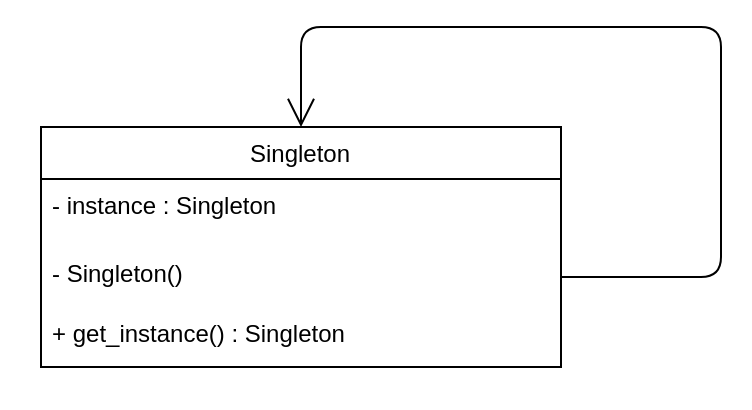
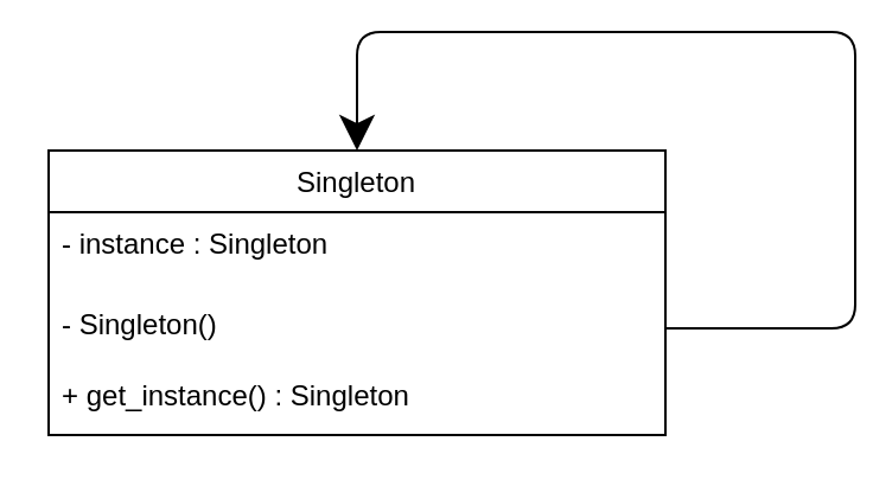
- <mxCell id="6" value="" style="endArrow=open;endFill=1;endSize=12;html=1;entryX=0.5;entryY=0;entryDx=0;entryDy=0;exitX=1;exitY=0.5;exitDx=0;exitDy=0;" parent="2" source="4" target="2" edge="1"><mxGeometry width="160" relative="1" as="geometry"><mxPoint x="280" y="140" as="sourcePoint" /><mxPoint x="110" y="-40" as="targetPoint" /><Array as="points"><mxPoint x="340" y="75" /><mxPoint x="340" y="-50" /><mxPoint x="130" y="-50" /></Array></mxGeometry></mxCell>
+ <mxCell id="6" value="" style="endArrow=classic;endFill=1;endSize=12;html=1;entryX=0.5;entryY=0;entryDx=0;entryDy=0;exitX=1;exitY=0.5;exitDx=0;exitDy=0;" parent="2" source="4" target="2" edge="1"><mxGeometry width="160" relative="1" as="geometry"><mxPoint x="280" y="140" as="sourcePoint" /><mxPoint x="110" y="-40" as="targetPoint" /><Array as="points"><mxPoint x="340" y="75" /><mxPoint x="340" y="-50" /><mxPoint x="130" y="-50" /></Array></mxGeometry></mxCell>
